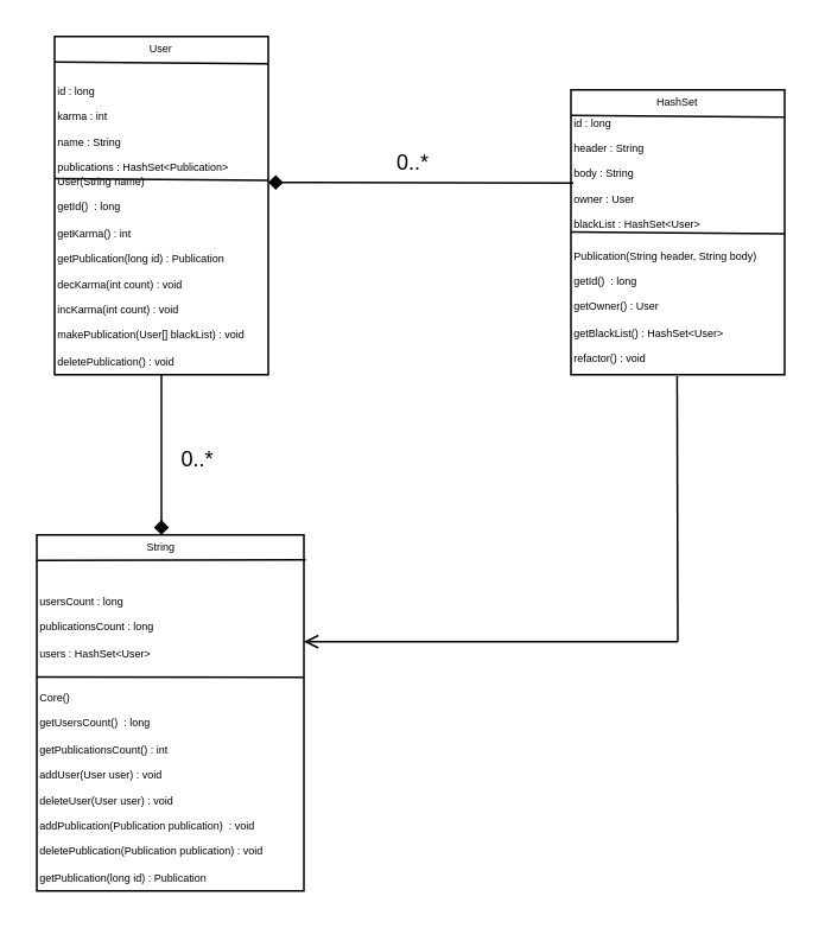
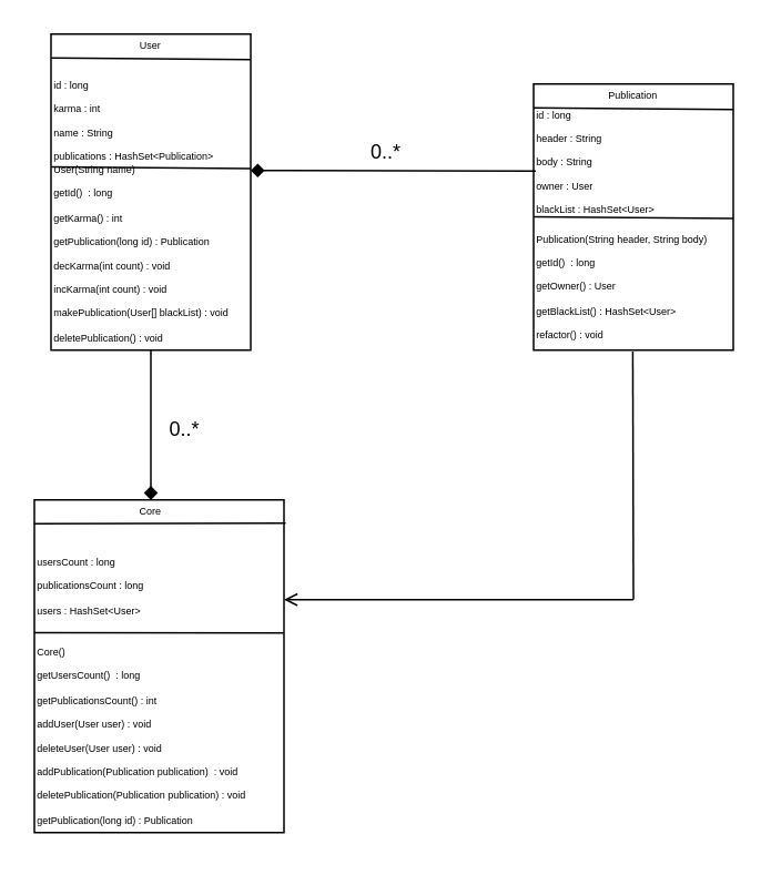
- <mxCell id="9" value="&lt;font style=&quot;font-size: 6px&quot;&gt;HashSet&lt;/font&gt;" style="text;html=1;strokeColor=none;fillColor=none;align=center;verticalAlign=middle;whiteSpace=wrap;rounded=0;" vertex="1" parent="1"><mxGeometry x="360" y="50" width="40" height="10" as="geometry" /></mxCell>
+ <mxCell id="9" value="&lt;font style=&quot;font-size: 6px&quot;&gt;Publication&lt;/font&gt;" style="text;html=1;strokeColor=none;fillColor=none;align=center;verticalAlign=middle;whiteSpace=wrap;rounded=0;" vertex="1" parent="1"><mxGeometry x="360" y="50" width="40" height="10" as="geometry" /></mxCell>
- <mxCell id="17" value="&lt;font style=&quot;font-size: 6px&quot;&gt;String&lt;/font&gt;" style="text;html=1;strokeColor=none;fillColor=none;align=center;verticalAlign=middle;whiteSpace=wrap;rounded=0;" vertex="1" parent="1"><mxGeometry x="70" y="300" width="40" height="10" as="geometry" /></mxCell>
+ <mxCell id="17" value="&lt;font style=&quot;font-size: 6px&quot;&gt;Core&lt;/font&gt;" style="text;html=1;strokeColor=none;fillColor=none;align=center;verticalAlign=middle;whiteSpace=wrap;rounded=0;" vertex="1" parent="1"><mxGeometry x="70" y="300" width="40" height="10" as="geometry" /></mxCell>
